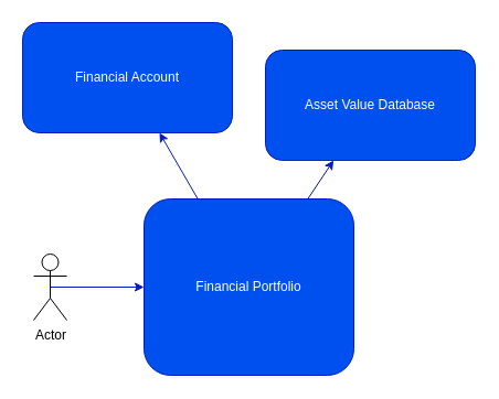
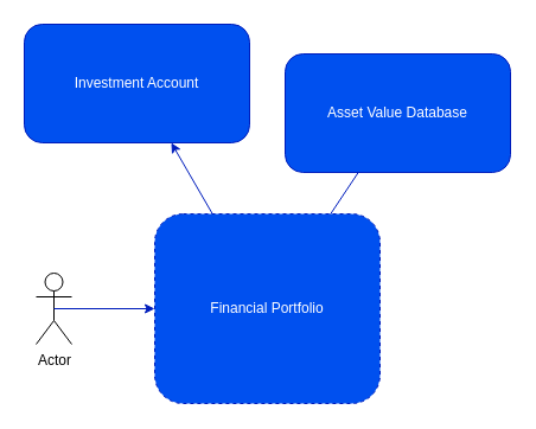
- <mxCell id="3" value="Financial Account" style="rounded=1;whiteSpace=wrap;html=1;fillColor=#0050ef;strokeColor=#001DBC;fontColor=#ffffff;" vertex="1" parent="1"><mxGeometry x="20" y="20" width="190" height="100" as="geometry" /></mxCell>
+ <mxCell id="3" value="Investment Account" style="rounded=1;whiteSpace=wrap;html=1;fillColor=#0050ef;strokeColor=#001DBC;fontColor=#ffffff;" vertex="1" parent="1"><mxGeometry x="20" y="20" width="190" height="100" as="geometry" /></mxCell>
- <mxCell id="6" value="" style="endArrow=classic;html=1;fillColor=#0050ef;strokeColor=#001DBC;" edge="1" parent="1" source="2" target="4"><mxGeometry width="50" height="50" relative="1" as="geometry"><mxPoint x="183.235" y="190" as="sourcePoint" /><mxPoint x="302.647" y="140" as="targetPoint" /></mxGeometry></mxCell>
+ <mxCell id="6" value="" style="endArrow=none;html=1;fillColor=#0050ef;strokeColor=#001DBC;" edge="1" parent="1" source="2" target="4"><mxGeometry width="50" height="50" relative="1" as="geometry"><mxPoint x="183.235" y="190" as="sourcePoint" /><mxPoint x="302.647" y="140" as="targetPoint" /></mxGeometry></mxCell>
- <mxCell id="2" value="Financial Portfolio" style="rounded=1;whiteSpace=wrap;html=1;fillColor=#0050ef;strokeColor=#001DBC;fontColor=#ffffff;" vertex="1" parent="1"><mxGeometry x="130" y="180" width="190" height="160" as="geometry" /></mxCell>
+ <mxCell id="2" value="Financial Portfolio" style="rounded=1;whiteSpace=wrap;html=1;fillColor=#0050ef;strokeColor=#001DBC;fontColor=#ffffff;dashed=1;" vertex="1" parent="1"><mxGeometry x="130" y="180" width="190" height="160" as="geometry" /></mxCell>
